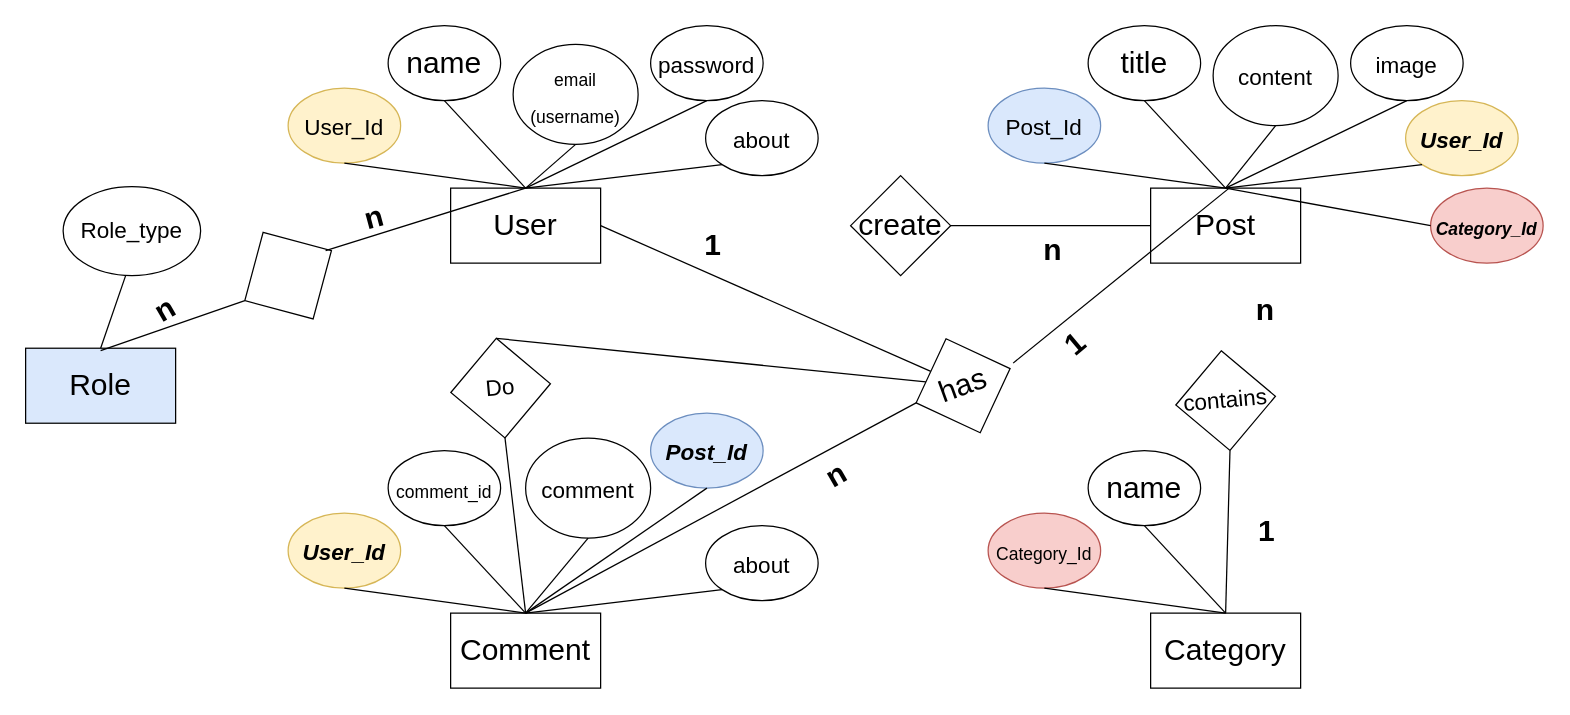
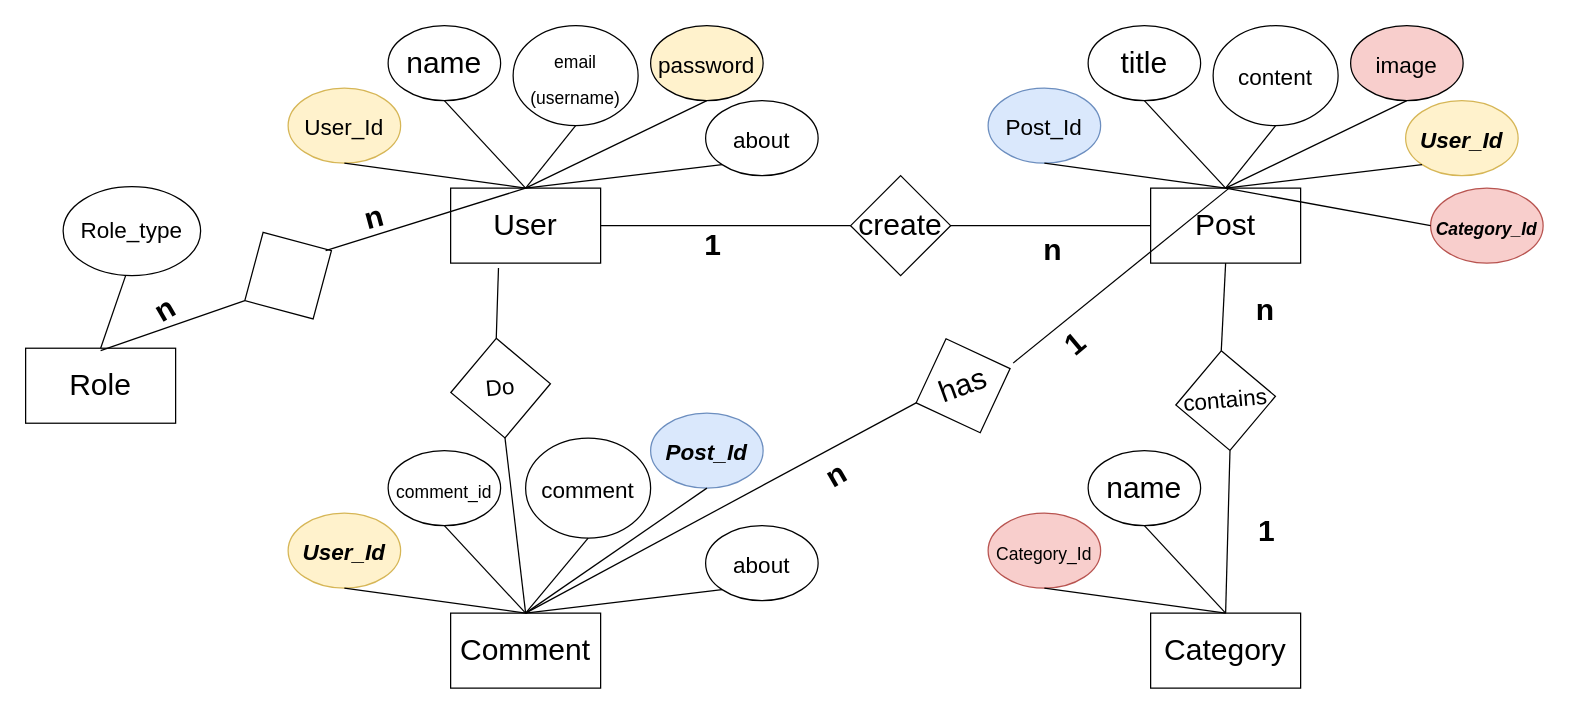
- <mxCell id="6" value="&lt;font style=&quot;font-size: 18px;&quot;&gt;password&lt;/font&gt;" style="ellipse;whiteSpace=wrap;html=1;fontSize=24;" vertex="1" parent="1"><mxGeometry x="520" y="20" width="90" height="60" as="geometry" /></mxCell>
+ <mxCell id="6" value="&lt;font style=&quot;font-size: 18px;&quot;&gt;password&lt;/font&gt;" style="ellipse;whiteSpace=wrap;html=1;fontSize=24;fillColor=#fff2cc;" vertex="1" parent="1"><mxGeometry x="520" y="20" width="90" height="60" as="geometry" /></mxCell>
- <mxCell id="17" value="&lt;font style=&quot;font-size: 18px;&quot;&gt;image&lt;/font&gt;" style="ellipse;whiteSpace=wrap;html=1;fontSize=24;" vertex="1" parent="1"><mxGeometry x="1080" y="20" width="90" height="60" as="geometry" /></mxCell>
+ <mxCell id="17" value="&lt;font style=&quot;font-size: 18px;&quot;&gt;image&lt;/font&gt;" style="ellipse;whiteSpace=wrap;html=1;fontSize=24;fillColor=#f8cecc;" vertex="1" parent="1"><mxGeometry x="1080" y="20" width="90" height="60" as="geometry" /></mxCell>
- <mxCell id="7" value="&lt;font style=&quot;font-size: 14px;&quot;&gt;email&lt;br&gt;(username)&lt;/font&gt;" style="ellipse;whiteSpace=wrap;html=1;fontSize=24;" vertex="1" parent="1"><mxGeometry x="410" y="35" width="100" height="80" as="geometry" /></mxCell>
+ <mxCell id="7" value="&lt;font style=&quot;font-size: 14px;&quot;&gt;email&lt;br&gt;(username)&lt;/font&gt;" style="ellipse;whiteSpace=wrap;html=1;fontSize=24;" vertex="1" parent="1"><mxGeometry x="410" y="20" width="100" height="80" as="geometry" /></mxCell>
- <mxCell id="48" value="" style="endArrow=none;html=1;rounded=0;fontSize=24;exitX=1;exitY=0.5;exitDx=0;exitDy=0;" edge="1" parent="1" source="2" target="53"><mxGeometry width="50" height="50" relative="1" as="geometry"><mxPoint x="630" y="330" as="sourcePoint" /><mxPoint x="680" y="280" as="targetPoint" /></mxGeometry></mxCell>
+ <mxCell id="48" value="" style="endArrow=none;html=1;rounded=0;fontSize=24;entryX=0;entryY=0.5;entryDx=0;entryDy=0;exitX=1;exitY=0.5;exitDx=0;exitDy=0;" edge="1" parent="1" source="2" target="47"><mxGeometry width="50" height="50" relative="1" as="geometry"><mxPoint x="630" y="330" as="sourcePoint" /><mxPoint x="680" y="280" as="targetPoint" /></mxGeometry></mxCell>
+ <mxCell id="26" value="" style="endArrow=none;html=1;rounded=0;fontSize=14;exitX=0.5;exitY=0;exitDx=0;exitDy=0;entryX=0.5;entryY=1;entryDx=0;entryDy=0;" edge="1" parent="1" source="33" target="13"><mxGeometry width="50" height="50" relative="1" as="geometry"><mxPoint x="980" y="280" as="sourcePoint" /><mxPoint x="970" y="210" as="targetPoint" /></mxGeometry></mxCell>
- <mxCell id="59" value="" style="endArrow=none;html=1;rounded=0;fontSize=14;exitX=0.5;exitY=0;exitDx=0;exitDy=0;" edge="1" source="57" parent="1" target="53"><mxGeometry width="50" height="50" relative="1" as="geometry"><mxPoint x="400" y="270" as="sourcePoint" /><mxPoint x="400" y="200" as="targetPoint" /></mxGeometry></mxCell>
+ <mxCell id="59" value="" style="endArrow=none;html=1;rounded=0;fontSize=14;exitX=0.5;exitY=0;exitDx=0;exitDy=0;entryX=0.319;entryY=1.065;entryDx=0;entryDy=0;entryPerimeter=0;" edge="1" source="57" parent="1" target="2"><mxGeometry width="50" height="50" relative="1" as="geometry"><mxPoint x="400" y="270" as="sourcePoint" /><mxPoint x="400" y="200" as="targetPoint" /></mxGeometry></mxCell>
- <mxCell id="60" value="&lt;font style=&quot;font-size: 24px;&quot;&gt;Role&lt;/font&gt;" style="rounded=0;whiteSpace=wrap;html=1;fillColor=#dae8fc;" vertex="1" parent="1"><mxGeometry x="20" y="278.08" width="120" height="60" as="geometry" /></mxCell>
+ <mxCell id="60" value="&lt;font style=&quot;font-size: 24px;&quot;&gt;Role&lt;/font&gt;" style="rounded=0;whiteSpace=wrap;html=1;" vertex="1" parent="1"><mxGeometry x="20" y="278.08" width="120" height="60" as="geometry" /></mxCell>
